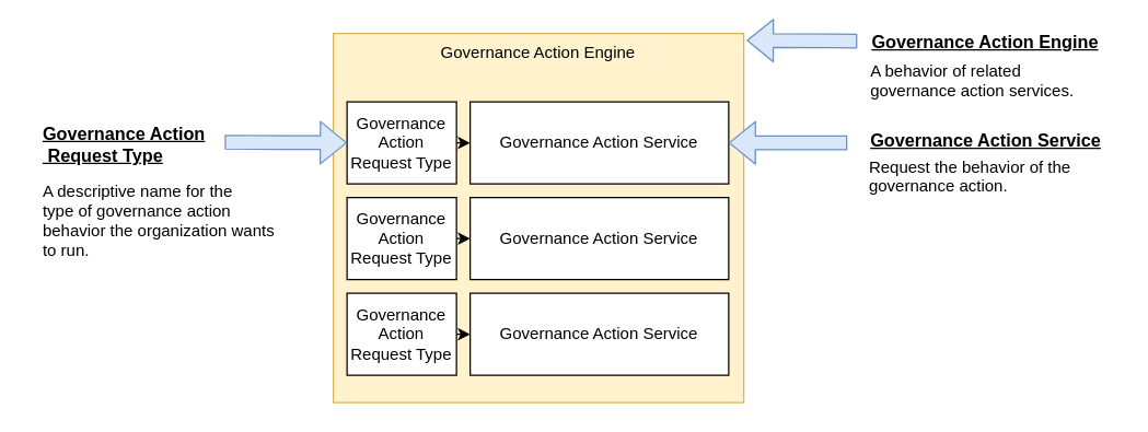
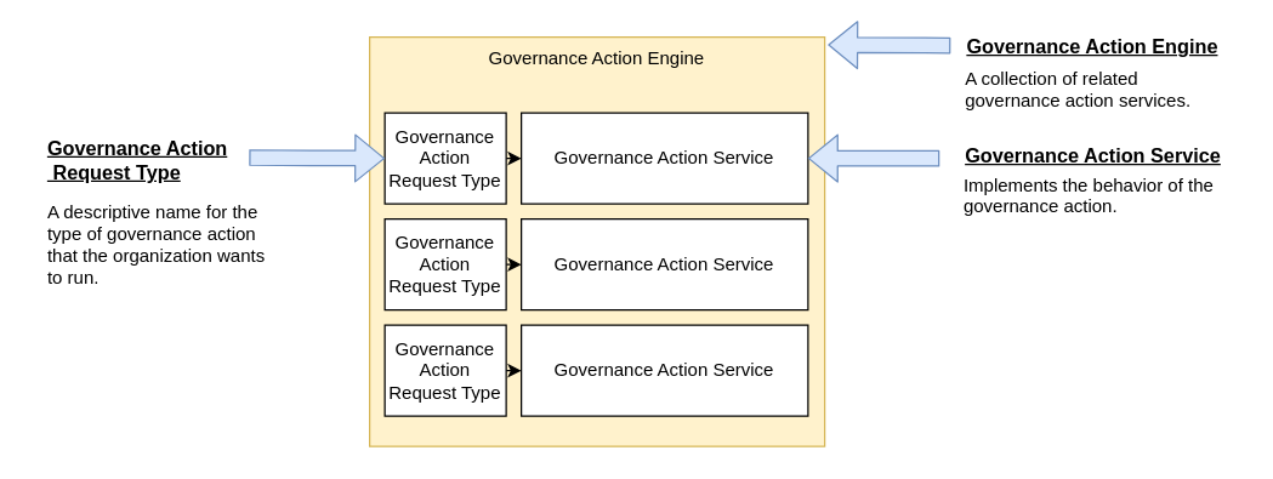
- <mxCell id="4" value="A behavior of related&lt;br&gt;governance action services." style="text;html=1;resizable=0;points=[];autosize=1;align=left;verticalAlign=top;spacingTop=0;spacingLeft=9;" parent="1" vertex="1"><mxGeometry x="625.1" y="38" width="170" height="30" as="geometry" /></mxCell>
+ <mxCell id="4" value="A collection of related&lt;br&gt;governance action services." style="text;html=1;resizable=0;points=[];autosize=1;align=left;verticalAlign=top;spacingTop=0;spacingLeft=9;" parent="1" vertex="1"><mxGeometry x="625.1" y="38" width="170" height="30" as="geometry" /></mxCell>
- <mxCell id="5" value="Request the behavior of the&lt;br&gt;governance action.&amp;nbsp;" style="text;html=1;resizable=0;points=[];autosize=1;align=left;verticalAlign=top;spacingTop=0;spacingLeft=9;" parent="1" vertex="1"><mxGeometry x="624.1" y="108" width="190" height="30" as="geometry" /></mxCell>
+ <mxCell id="5" value="Implements the behavior of the&lt;br&gt;governance action.&amp;nbsp;" style="text;html=1;resizable=0;points=[];autosize=1;align=left;verticalAlign=top;spacingTop=0;spacingLeft=9;" parent="1" vertex="1"><mxGeometry x="624.1" y="108" width="190" height="30" as="geometry" /></mxCell>
- <mxCell id="12" value="A descriptive name for the&lt;br&gt;type of governance action&lt;br&gt;behavior the organization wants&lt;br&gt;to run." style="text;html=1;resizable=0;points=[];autosize=1;align=left;verticalAlign=top;spacingTop=0;spacingLeft=9;" parent="1" vertex="1"><mxGeometry x="20" y="126" width="170" height="60" as="geometry" /></mxCell>
+ <mxCell id="12" value="A descriptive name for the&lt;br&gt;type of governance action&lt;br&gt;that the organization wants&lt;br&gt;to run." style="text;html=1;resizable=0;points=[];autosize=1;align=left;verticalAlign=top;spacingTop=0;spacingLeft=9;" parent="1" vertex="1"><mxGeometry x="20" y="126" width="170" height="60" as="geometry" /></mxCell>
